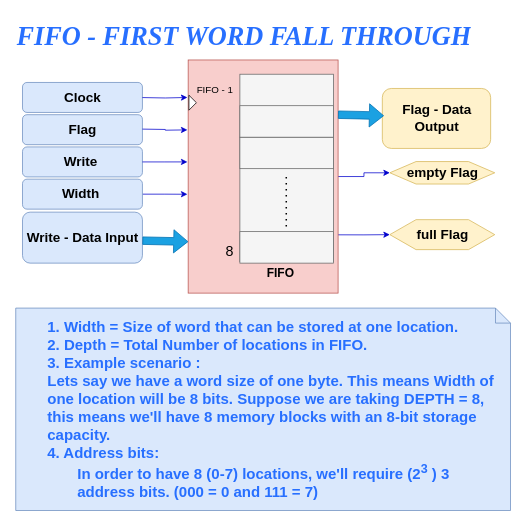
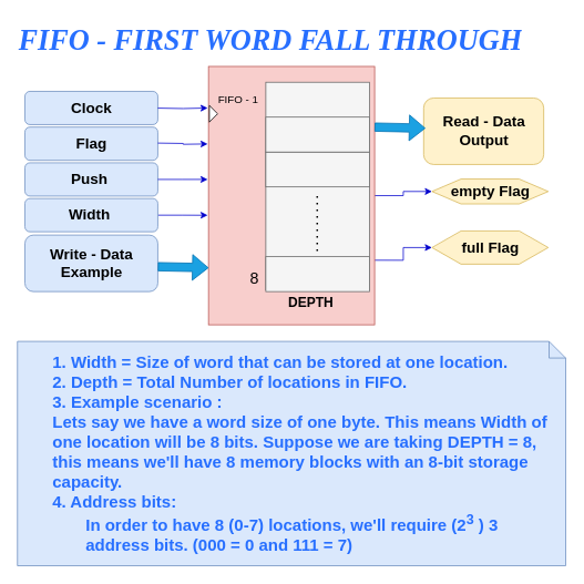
- <mxCell id="11" value="&lt;font style=&quot;font-size: 18px;&quot;&gt;&lt;b&gt;Flag - Data Output&lt;/b&gt;&lt;/font&gt;" style="shape=rectangle;rounded=1;whiteSpace=wrap;html=1;fillColor=#fff2cc;strokeColor=#d6b656;" vertex="1" parent="1"><mxGeometry x="509.5" y="117" width="144.5" height="80" as="geometry" /></mxCell>
+ <mxCell id="11" value="&lt;font style=&quot;font-size: 18px;&quot;&gt;&lt;b&gt;Read - Data Output&lt;/b&gt;&lt;/font&gt;" style="shape=rectangle;rounded=1;whiteSpace=wrap;html=1;fillColor=#fff2cc;strokeColor=#d6b656;" vertex="1" parent="1"><mxGeometry x="509.5" y="117" width="144.5" height="80" as="geometry" /></mxCell>
- <mxCell id="7" value="&lt;font style=&quot;font-size: 18px;&quot;&gt;&lt;b&gt;Write&amp;nbsp;&lt;/b&gt;&lt;/font&gt;" style="shape=rectangle;rounded=1;whiteSpace=wrap;html=1;fillColor=#dae8fc;strokeColor=#6c8ebf;" vertex="1" parent="1"><mxGeometry x="29.5" y="195" width="160" height="40" as="geometry" /></mxCell>
+ <mxCell id="7" value="&lt;font style=&quot;font-size: 18px;&quot;&gt;&lt;b&gt;Push&amp;nbsp;&lt;/b&gt;&lt;/font&gt;" style="shape=rectangle;rounded=1;whiteSpace=wrap;html=1;fillColor=#dae8fc;strokeColor=#6c8ebf;" vertex="1" parent="1"><mxGeometry x="29.5" y="195" width="160" height="40" as="geometry" /></mxCell>
- <mxCell id="13" value="&lt;b&gt;&lt;font style=&quot;font-size: 18px;&quot;&gt;full Flag&lt;/font&gt;&lt;/b&gt;" style="shape=hexagon;whiteSpace=wrap;html=1;fillColor=#fff2cc;strokeColor=#d6b656;" vertex="1" parent="1"><mxGeometry x="519.5" y="292" width="140" height="40" as="geometry" /></mxCell>
+ <mxCell id="13" value="&lt;b&gt;&lt;font style=&quot;font-size: 18px;&quot;&gt;full Flag&lt;/font&gt;&lt;/b&gt;" style="shape=hexagon;whiteSpace=wrap;html=1;fillColor=#fff2cc;strokeColor=#d6b656;" vertex="1" parent="1"><mxGeometry x="519.5" y="277" width="140" height="40" as="geometry" /></mxCell>
- <mxCell id="10" value="&lt;font style=&quot;font-size: 18px;&quot;&gt;&lt;b&gt;Write - Data Input&lt;/b&gt;&lt;/font&gt;" style="shape=rectangle;rounded=1;whiteSpace=wrap;html=1;fillColor=#dae8fc;strokeColor=#6c8ebf;" vertex="1" parent="1"><mxGeometry x="29.5" y="282" width="160" height="68" as="geometry" /></mxCell>
+ <mxCell id="10" value="&lt;font style=&quot;font-size: 18px;&quot;&gt;&lt;b&gt;Write - Data Example&lt;/b&gt;&lt;/font&gt;" style="shape=rectangle;rounded=1;whiteSpace=wrap;html=1;fillColor=#dae8fc;strokeColor=#6c8ebf;" vertex="1" parent="1"><mxGeometry x="29.5" y="282" width="160" height="68" as="geometry" /></mxCell>
- <mxCell id="23" value="&lt;font style=&quot;font-size: 16px;&quot;&gt;&lt;b&gt;FIFO&lt;/b&gt;&lt;/font&gt;" style="text;html=1;align=center;verticalAlign=middle;whiteSpace=wrap;rounded=0;" vertex="1" parent="1"><mxGeometry x="344" y="348" width="60" height="30" as="geometry" /></mxCell>
+ <mxCell id="23" value="&lt;font style=&quot;font-size: 16px;&quot;&gt;&lt;b&gt;DEPTH&lt;/b&gt;&lt;/font&gt;" style="text;html=1;align=center;verticalAlign=middle;whiteSpace=wrap;rounded=0;" vertex="1" parent="1"><mxGeometry x="344" y="348" width="60" height="30" as="geometry" /></mxCell>
